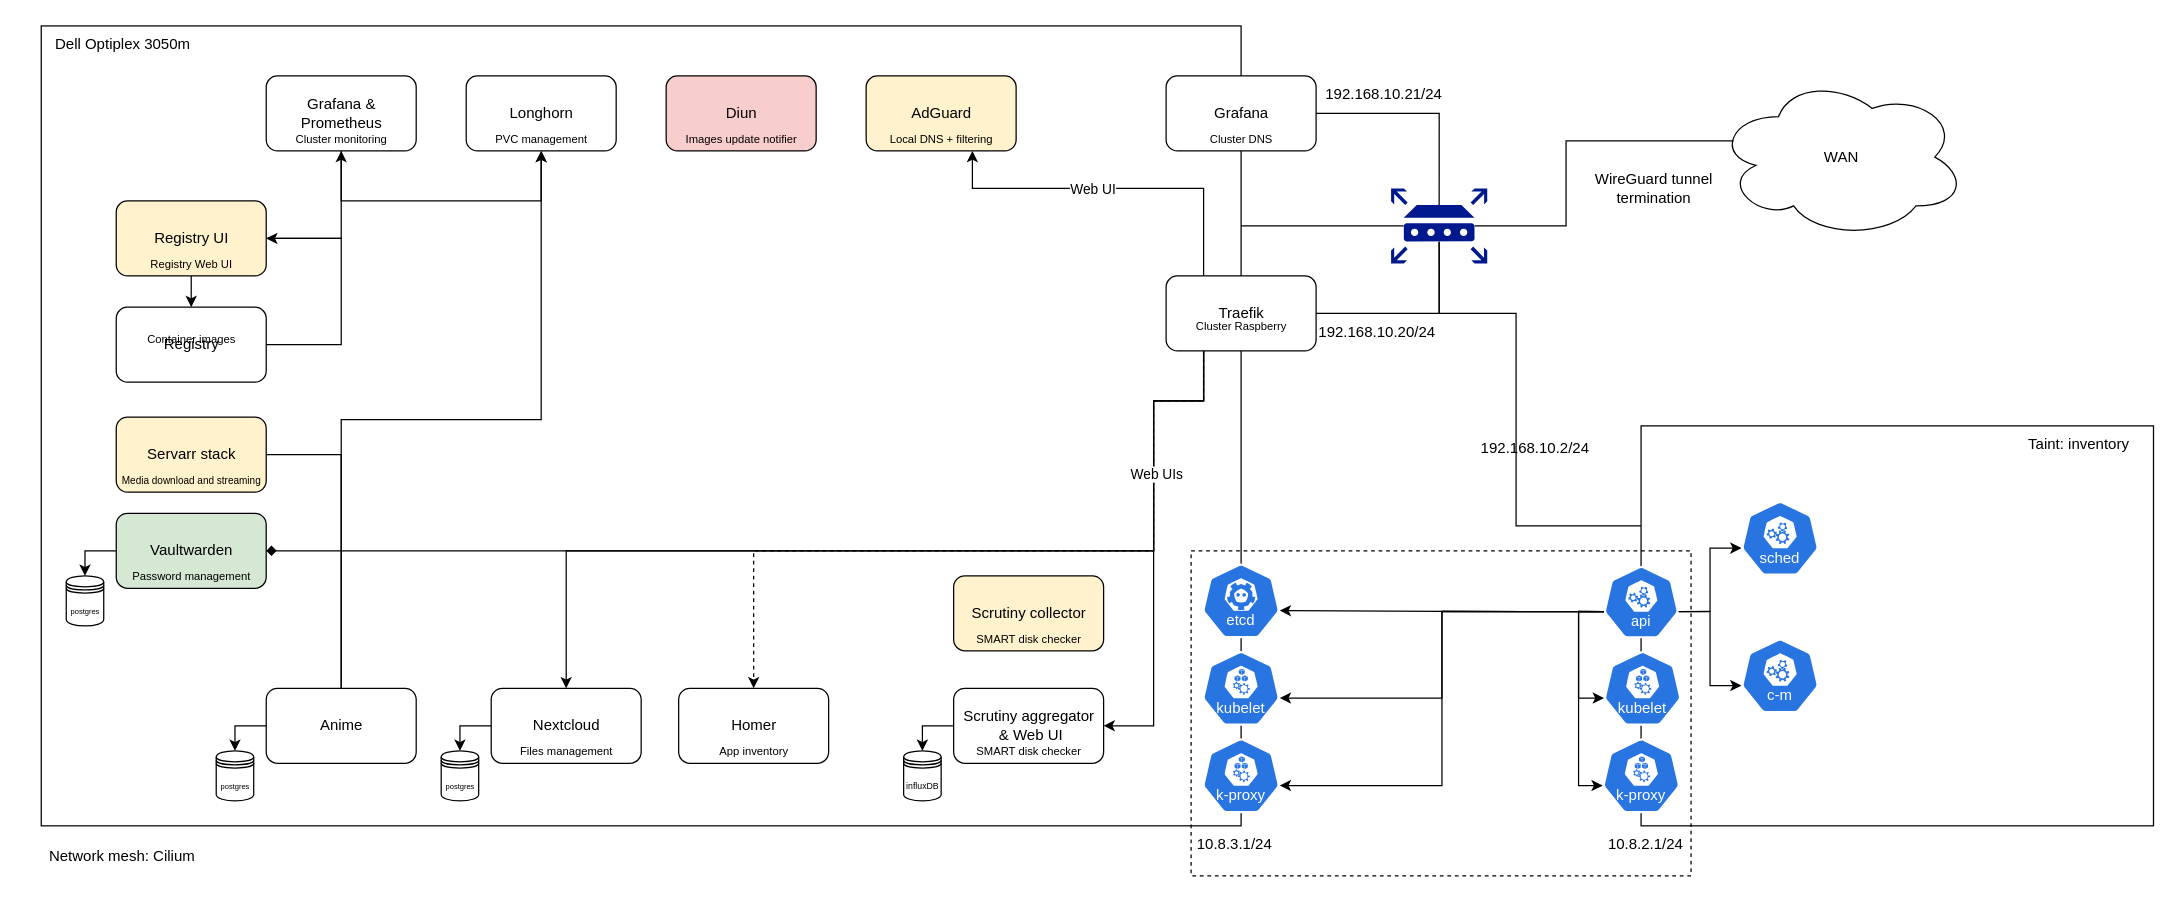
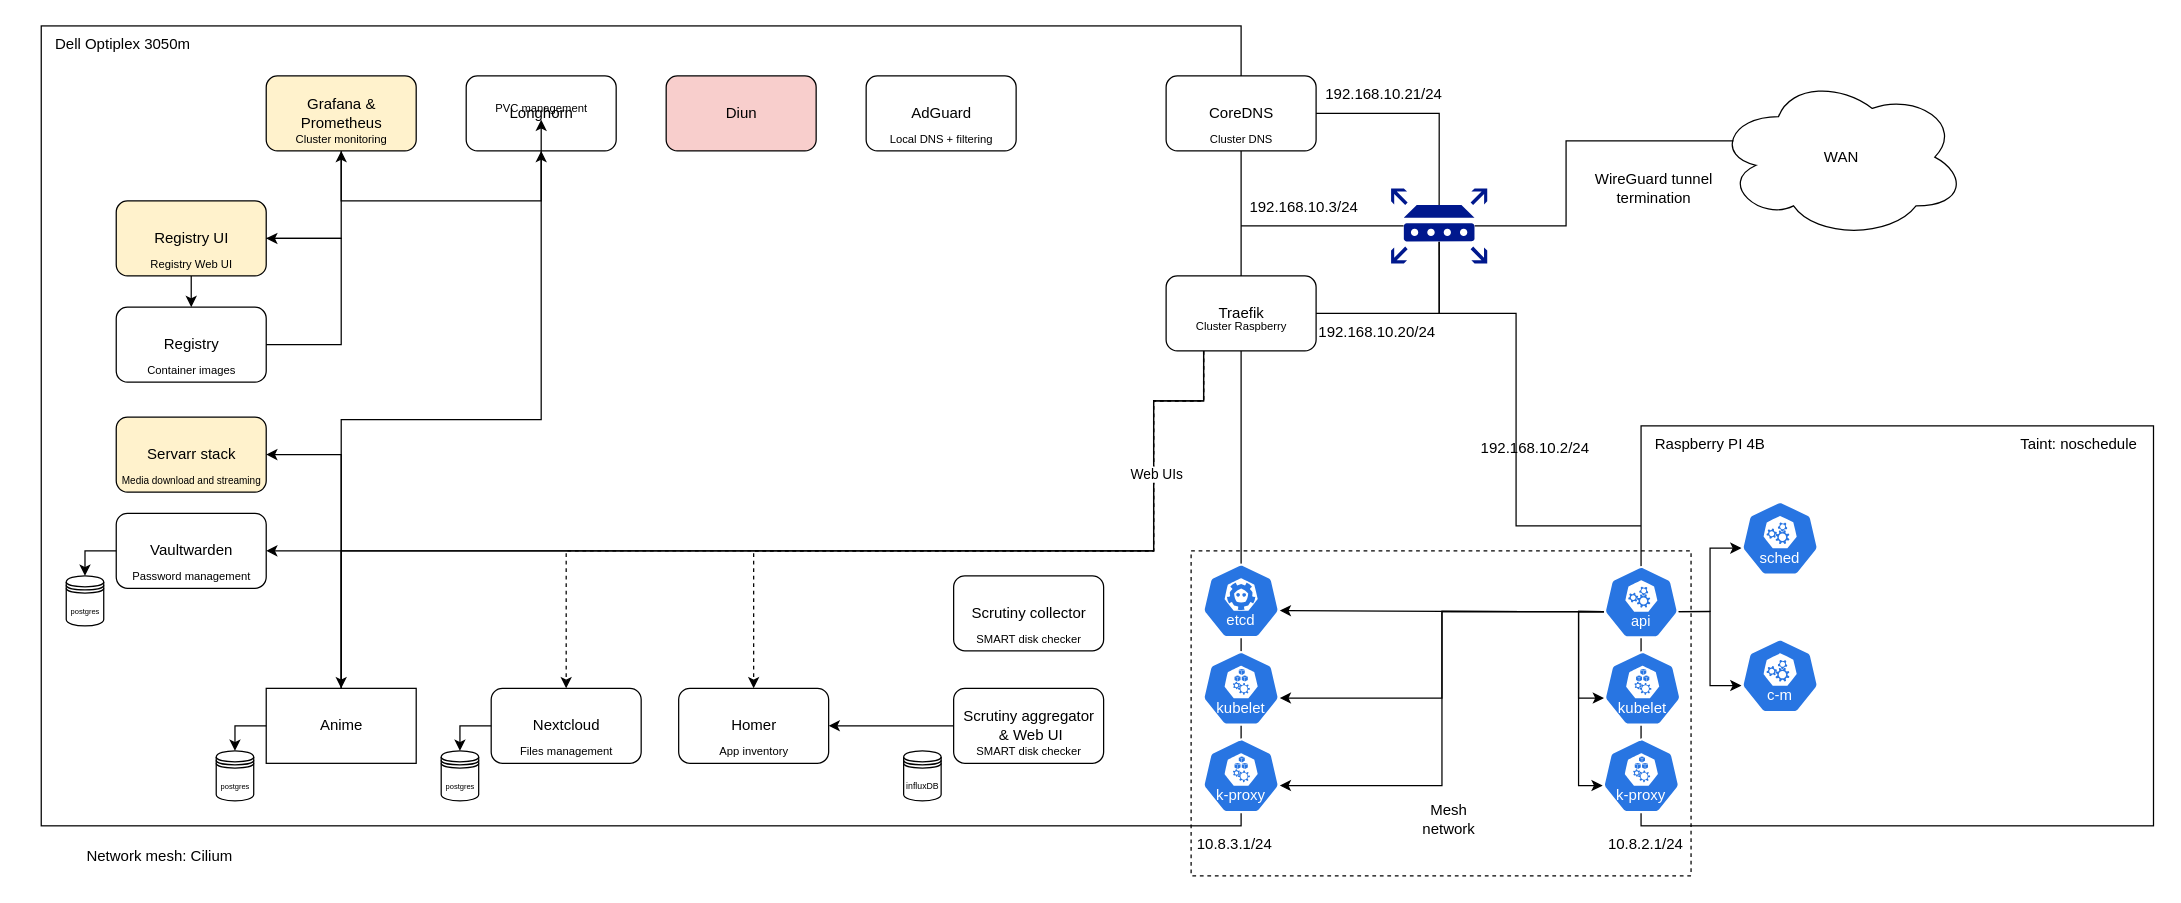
- <mxCell id="70" value="Grafana &amp;amp; Prometheus" style="rounded=1;whiteSpace=wrap;html=1;" vertex="1" parent="69"><mxGeometry width="120" height="60" as="geometry" /></mxCell>
+ <mxCell id="70" value="Grafana &amp;amp; Prometheus" style="rounded=1;whiteSpace=wrap;html=1;fillColor=#fff2cc;" vertex="1" parent="69"><mxGeometry width="120" height="60" as="geometry" /></mxCell>
- <mxCell id="19" value="AdGuard" style="rounded=1;whiteSpace=wrap;html=1;fillColor=#fff2cc;" vertex="1" parent="18"><mxGeometry width="120" height="60" as="geometry" /></mxCell>
+ <mxCell id="19" value="AdGuard" style="rounded=1;whiteSpace=wrap;html=1;" vertex="1" parent="18"><mxGeometry width="120" height="60" as="geometry" /></mxCell>
- <mxCell id="5" value="Grafana" style="rounded=1;whiteSpace=wrap;html=1;" vertex="1" parent="4"><mxGeometry width="120" height="60" as="geometry" /></mxCell>
+ <mxCell id="5" value="CoreDNS" style="rounded=1;whiteSpace=wrap;html=1;" vertex="1" parent="4"><mxGeometry width="120" height="60" as="geometry" /></mxCell>
- <mxCell id="75" value="&lt;font style=&quot;font-size: 9px;&quot;&gt;PVC management &lt;/font&gt;" style="text;html=1;align=center;verticalAlign=middle;whiteSpace=wrap;rounded=0;" vertex="1" parent="73"><mxGeometry x="10" y="40" width="100" height="20" as="geometry" /></mxCell>
+ <mxCell id="75" value="&lt;font style=&quot;font-size: 9px;&quot;&gt;PVC management &lt;/font&gt;" style="text;html=1;align=center;verticalAlign=middle;whiteSpace=wrap;rounded=0;" vertex="1" parent="73"><mxGeometry x="10" y="15" width="100" height="20" as="geometry" /></mxCell>
- <mxCell id="58" value="&lt;font style=&quot;font-size: 9px;&quot;&gt;Images update notifier&lt;/font&gt;" style="text;html=1;align=center;verticalAlign=middle;whiteSpace=wrap;rounded=0;" vertex="1" parent="56"><mxGeometry x="10" y="40" width="100" height="20" as="geometry" /></mxCell>
- <mxCell id="21" style="edgeStyle=orthogonalEdgeStyle;rounded=0;orthogonalLoop=1;jettySize=auto;html=1;exitX=0.25;exitY=0;exitDx=0;exitDy=0;entryX=0.75;entryY=1;entryDx=0;entryDy=0;" edge="1" parent="1" source="8" target="20"><mxGeometry relative="1" as="geometry"><Array as="points"><mxPoint x="962.5" y="150" /><mxPoint x="777.5" y="150" /></Array></mxGeometry></mxCell>
- <mxCell id="22" value="Web UI" style="edgeLabel;html=1;align=center;verticalAlign=middle;resizable=0;points=[];" vertex="1" connectable="0" parent="21"><mxGeometry x="0.594" y="1" relative="1" as="geometry"><mxPoint x="68" y="-1" as="offset" /></mxGeometry></mxCell>
+ <mxCell id="17" value="192.168.10.3/24" style="text;html=1;align=center;verticalAlign=middle;whiteSpace=wrap;rounded=0;" vertex="1" parent="1"><mxGeometry x="992.5" y="150" width="100" height="30" as="geometry" /></mxCell>
- <mxCell id="114" value="&lt;font style=&quot;font-size: 9px;&quot;&gt;Container images&lt;br&gt;&lt;/font&gt;" style="text;html=1;align=center;verticalAlign=middle;whiteSpace=wrap;rounded=0;" vertex="1" parent="112"><mxGeometry x="10" y="15" width="100" height="20" as="geometry" /></mxCell>
+ <mxCell id="114" value="&lt;font style=&quot;font-size: 9px;&quot;&gt;Container images&lt;br&gt;&lt;/font&gt;" style="text;html=1;align=center;verticalAlign=middle;whiteSpace=wrap;rounded=0;" vertex="1" parent="112"><mxGeometry x="10" y="40" width="100" height="20" as="geometry" /></mxCell>
+ <mxCell id="102" style="edgeStyle=orthogonalEdgeStyle;rounded=0;orthogonalLoop=1;jettySize=auto;html=1;exitX=0.25;exitY=1;exitDx=0;exitDy=0;entryX=0.5;entryY=0;entryDx=0;entryDy=0;" edge="1" parent="1" source="8" target="99"><mxGeometry relative="1" as="geometry"><Array as="points"><mxPoint x="962.5" y="320" /><mxPoint x="922.5" y="320" /><mxPoint x="922.5" y="440" /><mxPoint x="272.5" y="440" /></Array></mxGeometry></mxCell>
+ <mxCell id="25" value="Raspberry PI 4B" style="text;html=1;align=center;verticalAlign=middle;whiteSpace=wrap;rounded=0;" vertex="1" parent="23"><mxGeometry width="110" height="30" as="geometry" /></mxCell>
- <mxCell id="35" value="Taint: inventory" style="text;html=1;align=center;verticalAlign=middle;whiteSpace=wrap;rounded=0;" vertex="1" parent="23"><mxGeometry x="290" width="120" height="30" as="geometry" /></mxCell>
+ <mxCell id="35" value="Taint: noschedule" style="text;html=1;align=center;verticalAlign=middle;whiteSpace=wrap;rounded=0;" vertex="1" parent="23"><mxGeometry x="290" width="120" height="30" as="geometry" /></mxCell>
- <mxCell id="116" style="edgeStyle=orthogonalEdgeStyle;rounded=0;orthogonalLoop=1;jettySize=auto;html=1;exitX=0.5;exitY=0;exitDx=0;exitDy=0;entryX=1;entryY=0.5;entryDx=0;entryDy=0;endArrow=none;" edge="1" parent="1" source="99" target="78"><mxGeometry relative="1" as="geometry" /></mxCell>
+ <mxCell id="116" style="edgeStyle=orthogonalEdgeStyle;rounded=0;orthogonalLoop=1;jettySize=auto;html=1;exitX=0.5;exitY=0;exitDx=0;exitDy=0;entryX=1;entryY=0.5;entryDx=0;entryDy=0;" edge="1" parent="1" source="99" target="78"><mxGeometry relative="1" as="geometry" /></mxCell>
- <mxCell id="106" value="Vaultwarden" style="rounded=1;whiteSpace=wrap;html=1;fillColor=#d5e8d4;" vertex="1" parent="105"><mxGeometry width="120" height="60" as="geometry" /></mxCell>
+ <mxCell id="106" value="Vaultwarden" style="rounded=1;whiteSpace=wrap;html=1;" vertex="1" parent="105"><mxGeometry width="120" height="60" as="geometry" /></mxCell>
- <mxCell id="110" style="edgeStyle=orthogonalEdgeStyle;rounded=0;orthogonalLoop=1;jettySize=auto;html=1;exitX=0.25;exitY=1;exitDx=0;exitDy=0;entryX=1;entryY=0.5;entryDx=0;entryDy=0;endArrow=diamond;" edge="1" parent="1" source="8" target="106"><mxGeometry relative="1" as="geometry"><Array as="points"><mxPoint x="962.5" y="320" /><mxPoint x="922.5" y="320" /><mxPoint x="922.5" y="440" /></Array></mxGeometry></mxCell>
+ <mxCell id="110" style="edgeStyle=orthogonalEdgeStyle;rounded=0;orthogonalLoop=1;jettySize=auto;html=1;exitX=0.25;exitY=1;exitDx=0;exitDy=0;entryX=1;entryY=0.5;entryDx=0;entryDy=0;" edge="1" parent="1" source="8" target="106"><mxGeometry relative="1" as="geometry"><Array as="points"><mxPoint x="962.5" y="320" /><mxPoint x="922.5" y="320" /><mxPoint x="922.5" y="440" /></Array></mxGeometry></mxCell>
- <mxCell id="61" value="Scrutiny collector" style="rounded=1;whiteSpace=wrap;html=1;fillColor=#fff2cc;" vertex="1" parent="60"><mxGeometry width="120" height="60" as="geometry" /></mxCell>
+ <mxCell id="61" value="Scrutiny collector" style="rounded=1;whiteSpace=wrap;html=1;" vertex="1" parent="60"><mxGeometry width="120" height="60" as="geometry" /></mxCell>
- <mxCell id="95" style="edgeStyle=orthogonalEdgeStyle;rounded=0;orthogonalLoop=1;jettySize=auto;html=1;exitX=0.25;exitY=1;exitDx=0;exitDy=0;entryX=0.5;entryY=0;entryDx=0;entryDy=0;" edge="1" parent="1" source="8" target="91"><mxGeometry relative="1" as="geometry"><Array as="points"><mxPoint x="962.5" y="320" /><mxPoint x="922.5" y="320" /><mxPoint x="922.5" y="440" /><mxPoint x="452.5" y="440" /></Array></mxGeometry></mxCell>
+ <mxCell id="95" style="edgeStyle=orthogonalEdgeStyle;rounded=0;orthogonalLoop=1;jettySize=auto;html=1;exitX=0.25;exitY=1;exitDx=0;exitDy=0;entryX=0.5;entryY=0;entryDx=0;entryDy=0;dashed=1;" edge="1" parent="1" source="8" target="91"><mxGeometry relative="1" as="geometry"><Array as="points"><mxPoint x="962.5" y="320" /><mxPoint x="922.5" y="320" /><mxPoint x="922.5" y="440" /><mxPoint x="452.5" y="440" /></Array></mxGeometry></mxCell>
- <mxCell id="86" style="edgeStyle=orthogonalEdgeStyle;rounded=0;orthogonalLoop=1;jettySize=auto;html=1;exitX=0.25;exitY=1;exitDx=0;exitDy=0;entryX=1;entryY=0.5;entryDx=0;entryDy=0;" edge="1" parent="1" source="8" target="83"><mxGeometry relative="1" as="geometry"><Array as="points"><mxPoint x="962.5" y="320" /><mxPoint x="922.5" y="320" /><mxPoint x="922.5" y="580" /></Array></mxGeometry></mxCell>
- <mxCell id="99" value="Anime" style="rounded=1;whiteSpace=wrap;html=1;" vertex="1" parent="98"><mxGeometry width="120" height="60" as="geometry" /></mxCell>
+ <mxCell id="99" value="Anime" style="whiteSpace=wrap;html=1;rounded=0;" vertex="1" parent="98"><mxGeometry width="120" height="60" as="geometry" /></mxCell>
- <mxCell id="85" style="edgeStyle=orthogonalEdgeStyle;rounded=0;orthogonalLoop=1;jettySize=auto;html=1;exitX=0;exitY=0.5;exitDx=0;exitDy=0;entryX=0.5;entryY=0;entryDx=0;entryDy=0;" edge="1" parent="1" source="83" target="67"><mxGeometry relative="1" as="geometry" /></mxCell>
+ <mxCell id="85" style="edgeStyle=orthogonalEdgeStyle;rounded=0;orthogonalLoop=1;jettySize=auto;html=1;exitX=0;exitY=0.5;exitDx=0;exitDy=0;" edge="1" parent="1" source="83" target="65"><mxGeometry relative="1" as="geometry" /></mxCell>
+ <mxCell id="47" value="Mesh network" style="text;html=1;align=center;verticalAlign=middle;whiteSpace=wrap;rounded=0;" vertex="1" parent="1"><mxGeometry x="1129.42" y="640" width="60" height="30" as="geometry" /></mxCell>
- <mxCell id="120" value="Network mesh: Cilium" style="text;html=1;align=center;verticalAlign=middle;whiteSpace=wrap;rounded=0;" vertex="1" parent="1"><mxGeometry x="20" y="670" width="155" height="30" as="geometry" /></mxCell>
+ <mxCell id="120" value="Network mesh: Cilium" style="text;html=1;align=center;verticalAlign=middle;whiteSpace=wrap;rounded=0;" vertex="1" parent="1"><mxGeometry x="50" y="670" width="155" height="30" as="geometry" /></mxCell>
